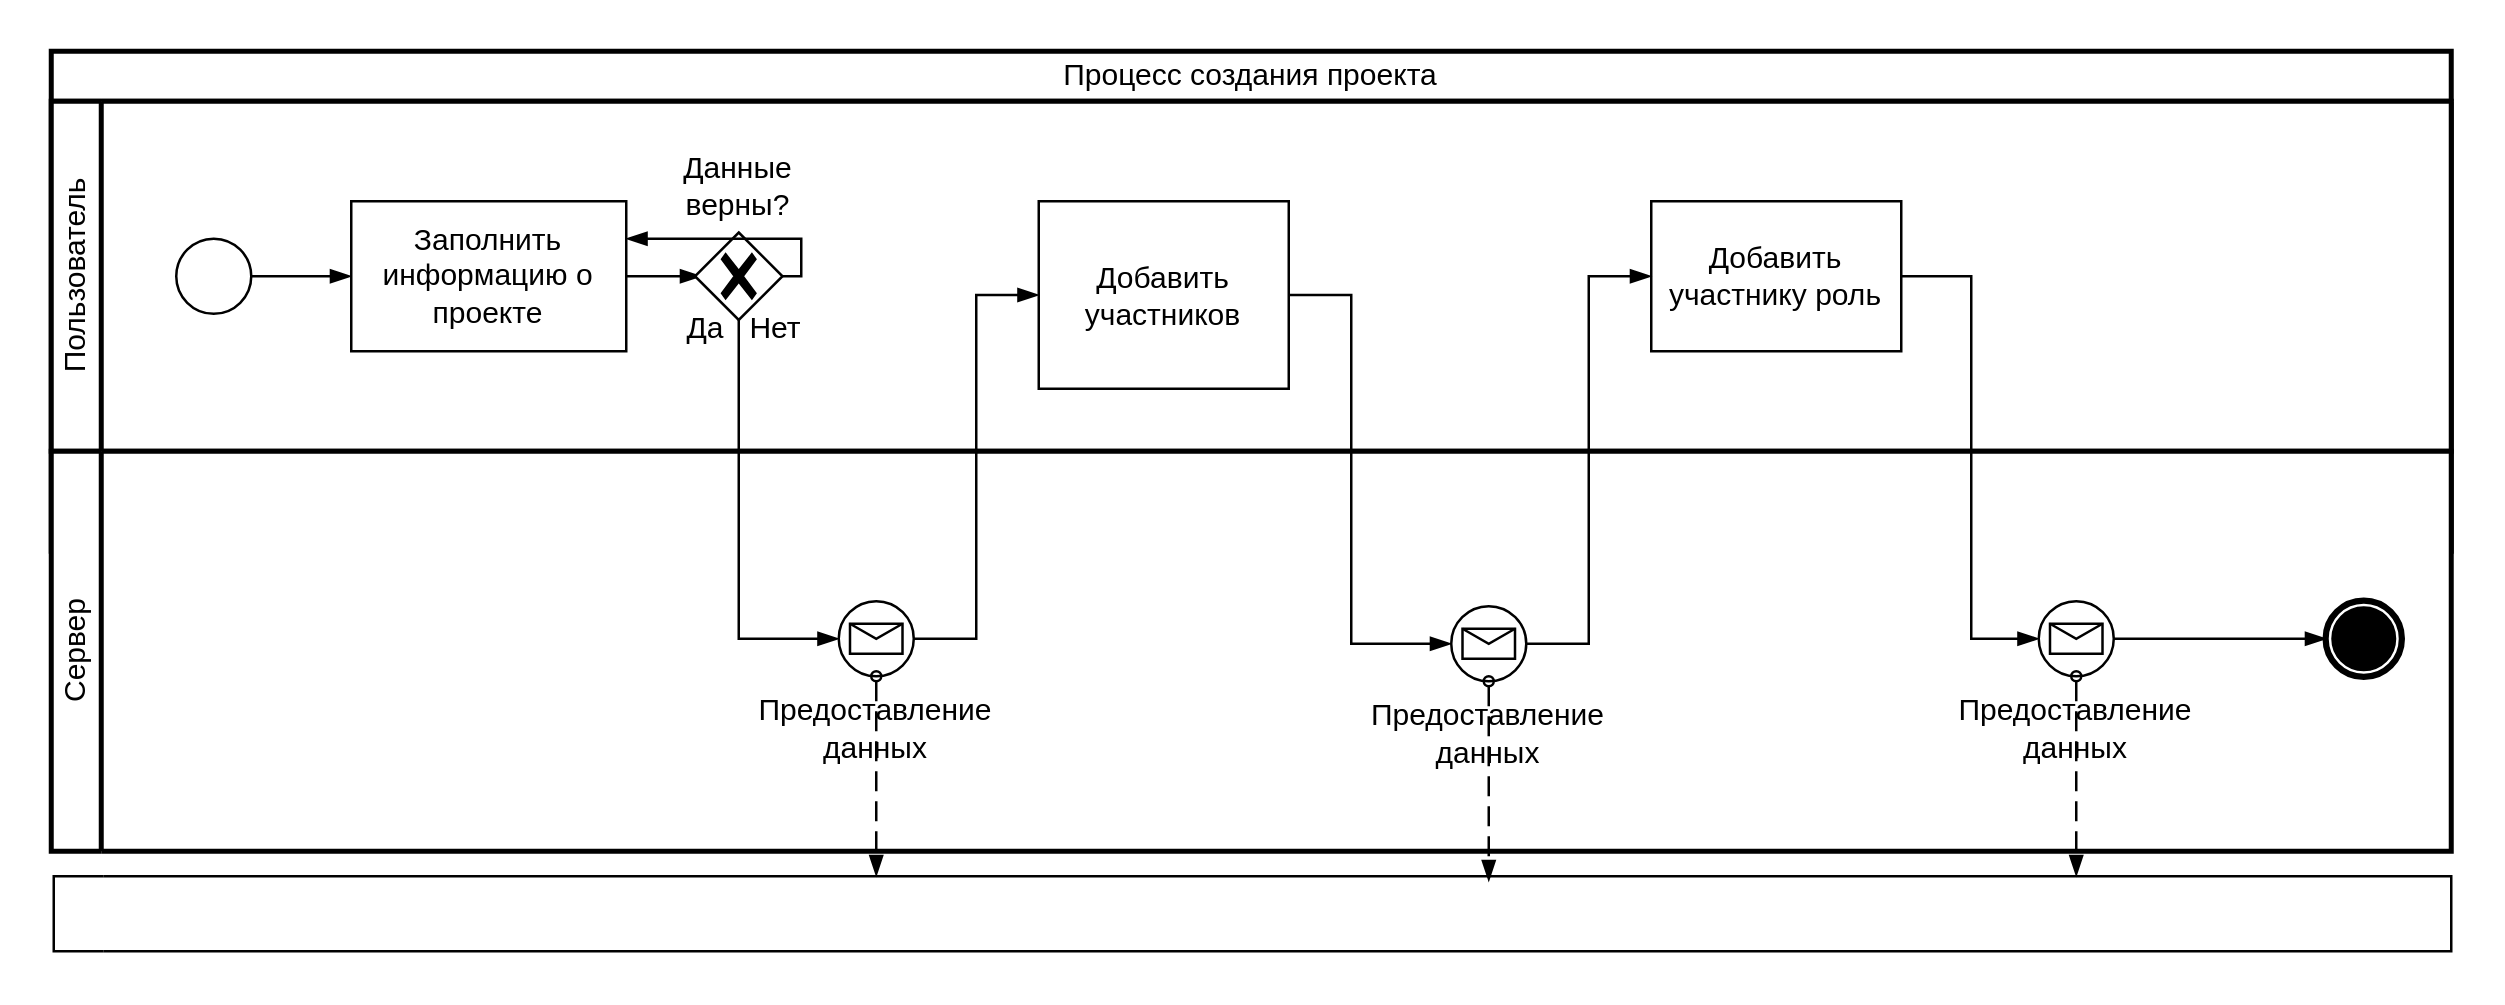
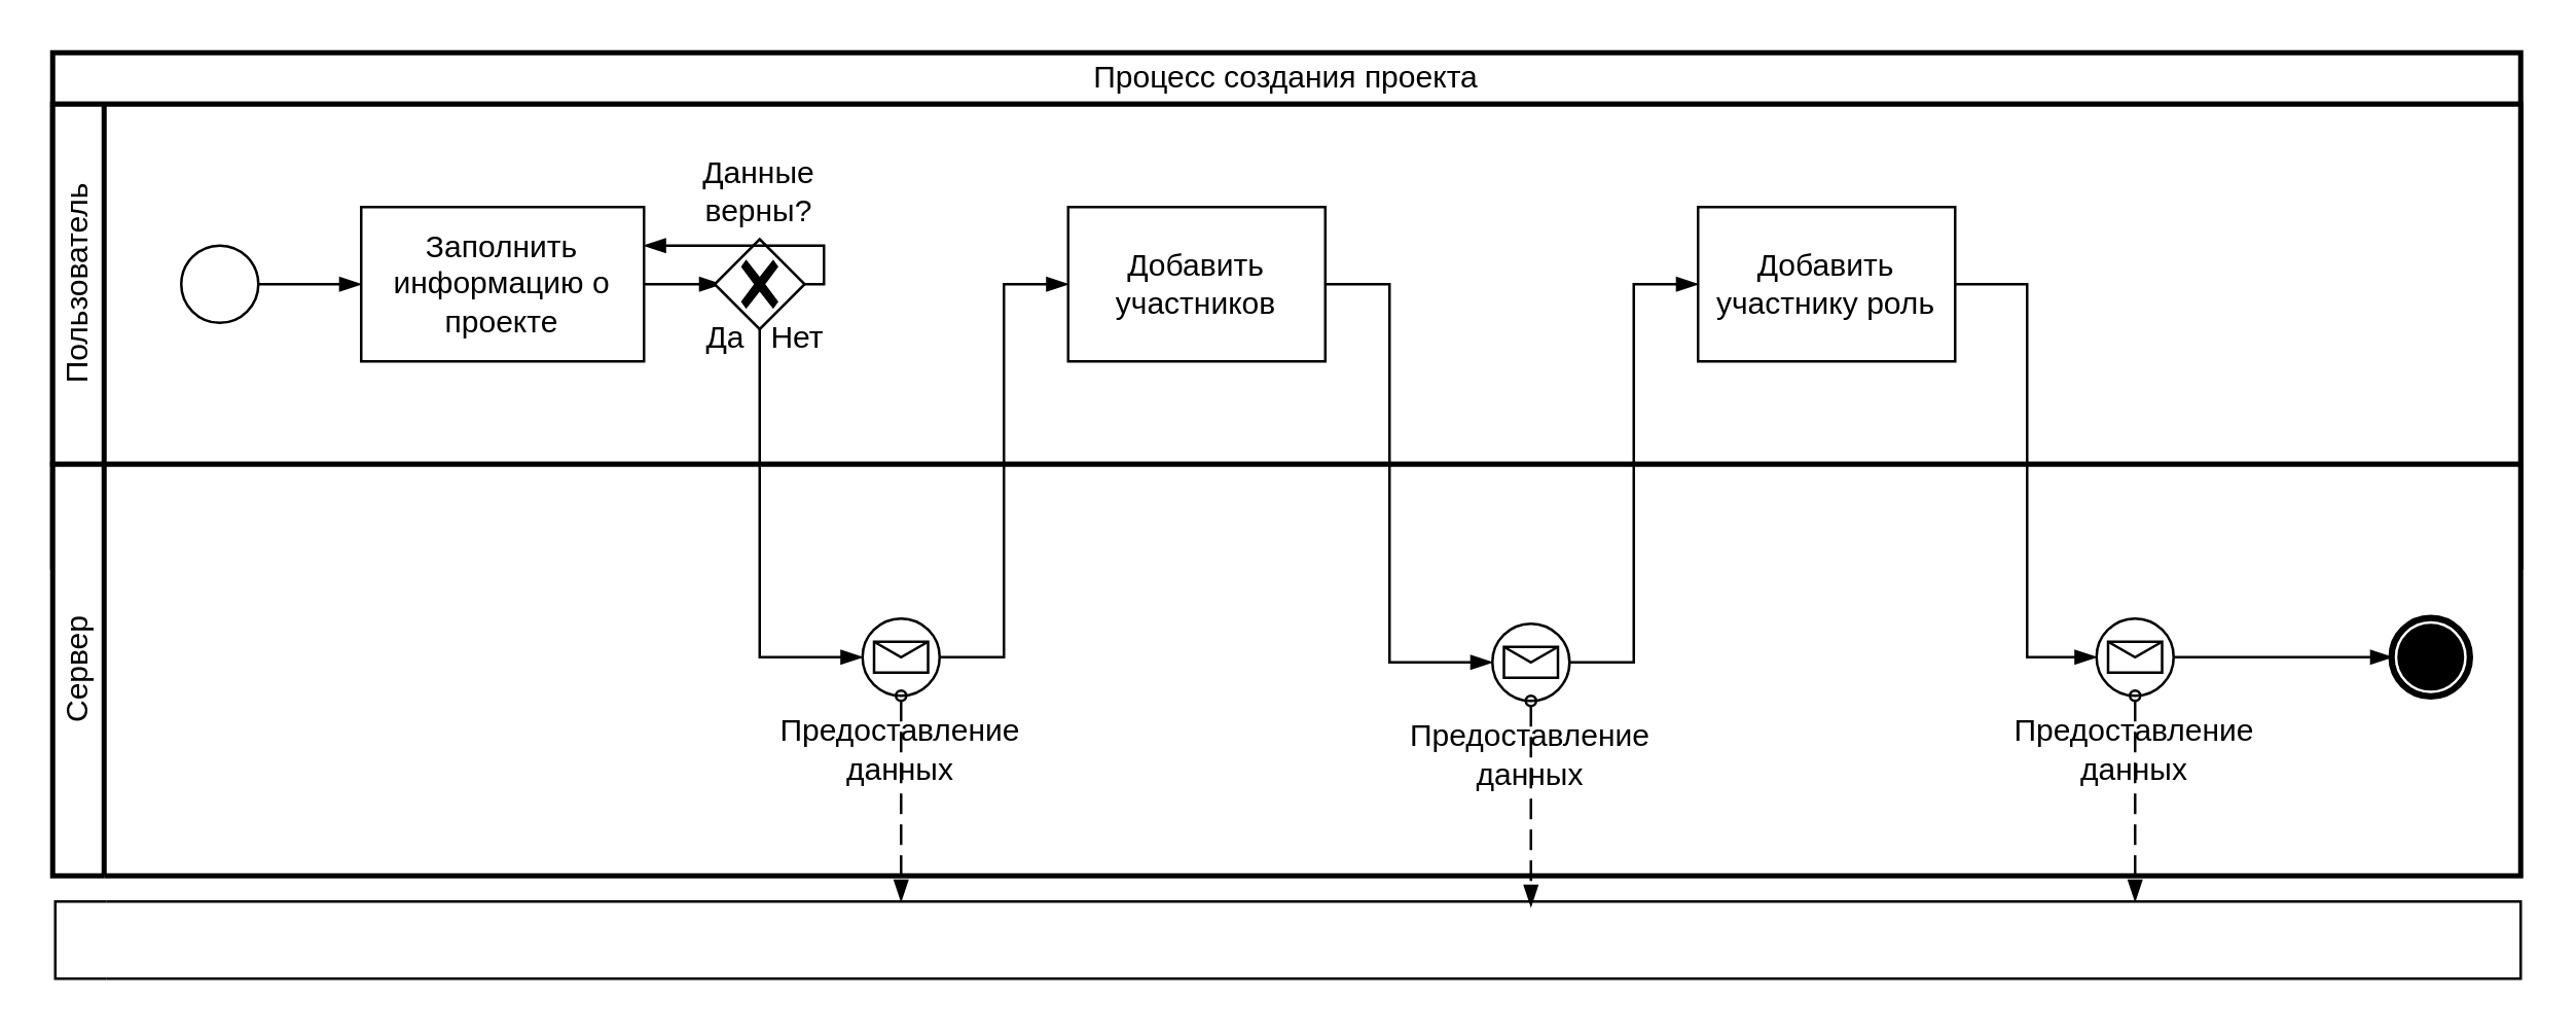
- <mxCell id="13" value="Добавить участников" style="points=[[0.25,0,0],[0.5,0,0],[0.75,0,0],[1,0.25,0],[1,0.5,0],[1,0.75,0],[0.75,1,0],[0.5,1,0],[0.25,1,0],[0,0.75,0],[0,0.5,0],[0,0.25,0]];shape=mxgraph.bpmn.task2;whiteSpace=wrap;rectStyle=rounded;size=10;html=1;container=1;expand=0;collapsible=0;taskMarker=abstract;" vertex="1" parent="3"><mxGeometry x="395" y="40" width="100" height="75" as="geometry" /></mxCell>
+ <mxCell id="13" value="Добавить участников" style="points=[[0.25,0,0],[0.5,0,0],[0.75,0,0],[1,0.25,0],[1,0.5,0],[1,0.75,0],[0.75,1,0],[0.5,1,0],[0.25,1,0],[0,0.75,0],[0,0.5,0],[0,0.25,0]];shape=mxgraph.bpmn.task2;whiteSpace=wrap;rectStyle=rounded;size=10;html=1;container=1;expand=0;collapsible=0;taskMarker=abstract;" vertex="1" parent="3"><mxGeometry x="395" y="40" width="100" height="60" as="geometry" /></mxCell>
